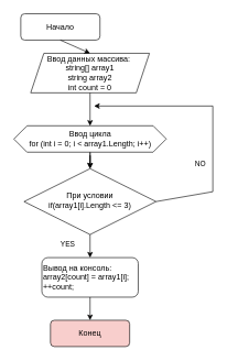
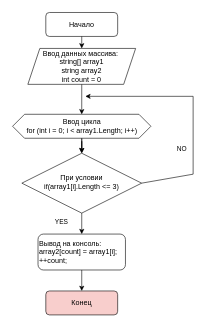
- <mxCell id="2" value="Начало" style="rounded=1;whiteSpace=wrap;html=1;fontSize=12;glass=0;strokeWidth=1;shadow=0;" parent="1" vertex="1"><mxGeometry x="31" y="20" width="120" height="40" as="geometry" /></mxCell>
+ <mxCell id="2" value="Начало" style="rounded=1;whiteSpace=wrap;html=1;fontSize=12;glass=0;strokeWidth=1;shadow=0;" parent="1" vertex="1"><mxGeometry x="76" y="20" width="120" height="40" as="geometry" /></mxCell>
